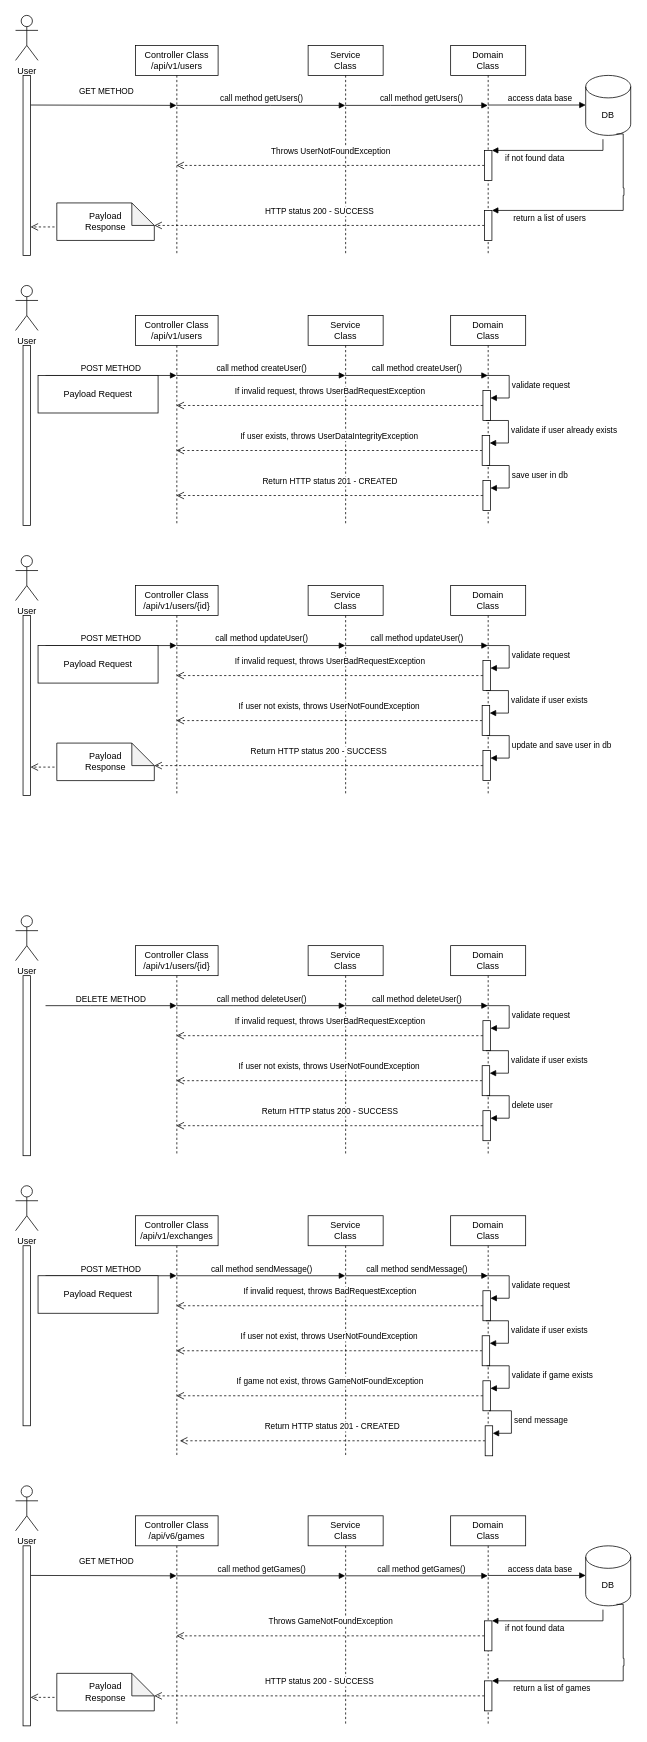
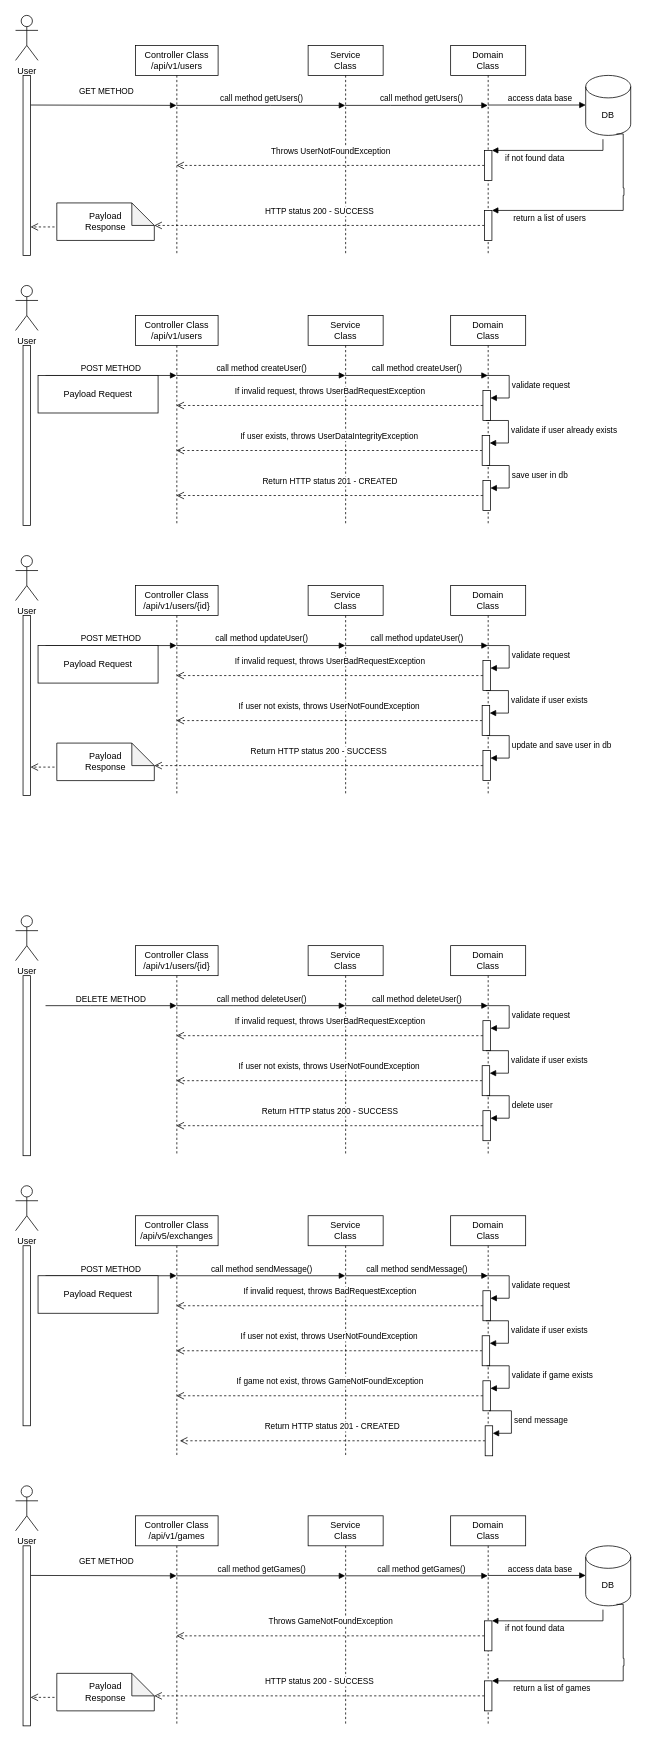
- <mxCell id="75" value="Controller Class&lt;div&gt;/api/v1/exchanges&lt;/div&gt;" style="shape=umlLifeline;perimeter=lifelinePerimeter;whiteSpace=wrap;html=1;container=1;dropTarget=0;collapsible=0;recursiveResize=0;outlineConnect=0;portConstraint=eastwest;newEdgeStyle={&quot;edgeStyle&quot;:&quot;elbowEdgeStyle&quot;,&quot;elbow&quot;:&quot;vertical&quot;,&quot;curved&quot;:0,&quot;rounded&quot;:0};autosize=0;resizeWidth=1;resizeHeight=1;" vertex="1" parent="1"><mxGeometry x="180" y="1620" width="110" height="320" as="geometry" /></mxCell>
+ <mxCell id="75" value="Controller Class&lt;div&gt;/api/v5/exchanges&lt;/div&gt;" style="shape=umlLifeline;perimeter=lifelinePerimeter;whiteSpace=wrap;html=1;container=1;dropTarget=0;collapsible=0;recursiveResize=0;outlineConnect=0;portConstraint=eastwest;newEdgeStyle={&quot;edgeStyle&quot;:&quot;elbowEdgeStyle&quot;,&quot;elbow&quot;:&quot;vertical&quot;,&quot;curved&quot;:0,&quot;rounded&quot;:0};autosize=0;resizeWidth=1;resizeHeight=1;" vertex="1" parent="1"><mxGeometry x="180" y="1620" width="110" height="320" as="geometry" /></mxCell>
- <mxCell id="96" value="Controller Class&lt;div&gt;/api/v6/games&lt;/div&gt;" style="shape=umlLifeline;perimeter=lifelinePerimeter;whiteSpace=wrap;html=1;container=1;dropTarget=0;collapsible=0;recursiveResize=0;outlineConnect=0;portConstraint=eastwest;newEdgeStyle={&quot;edgeStyle&quot;:&quot;elbowEdgeStyle&quot;,&quot;elbow&quot;:&quot;vertical&quot;,&quot;curved&quot;:0,&quot;rounded&quot;:0};autosize=0;resizeWidth=1;resizeHeight=1;" vertex="1" parent="1"><mxGeometry x="180" y="2020" width="110" height="280" as="geometry" /></mxCell>
+ <mxCell id="96" value="Controller Class&lt;div&gt;/api/v1/games&lt;/div&gt;" style="shape=umlLifeline;perimeter=lifelinePerimeter;whiteSpace=wrap;html=1;container=1;dropTarget=0;collapsible=0;recursiveResize=0;outlineConnect=0;portConstraint=eastwest;newEdgeStyle={&quot;edgeStyle&quot;:&quot;elbowEdgeStyle&quot;,&quot;elbow&quot;:&quot;vertical&quot;,&quot;curved&quot;:0,&quot;rounded&quot;:0};autosize=0;resizeWidth=1;resizeHeight=1;" vertex="1" parent="1"><mxGeometry x="180" y="2020" width="110" height="280" as="geometry" /></mxCell>
